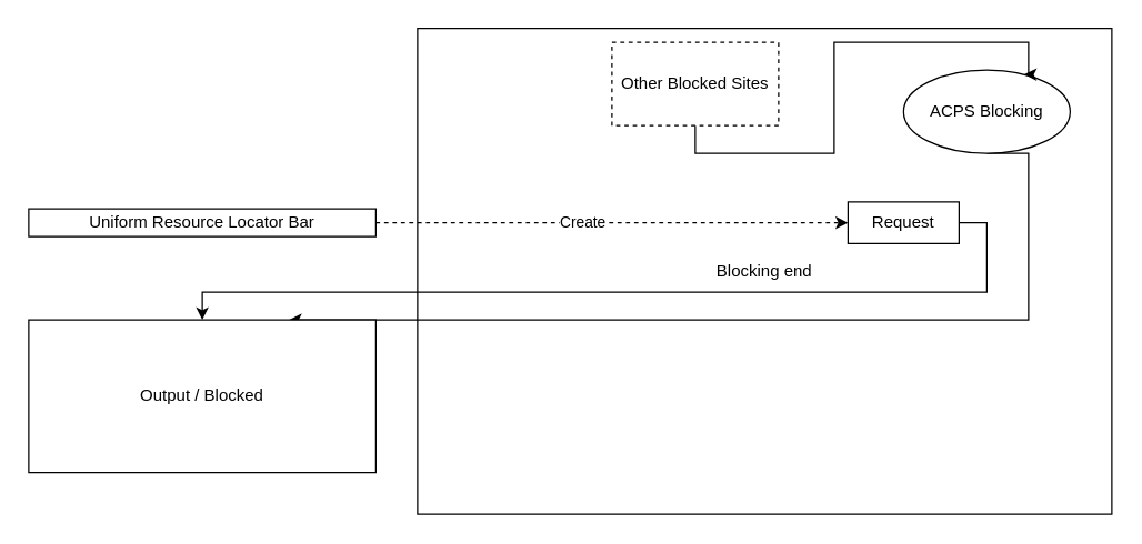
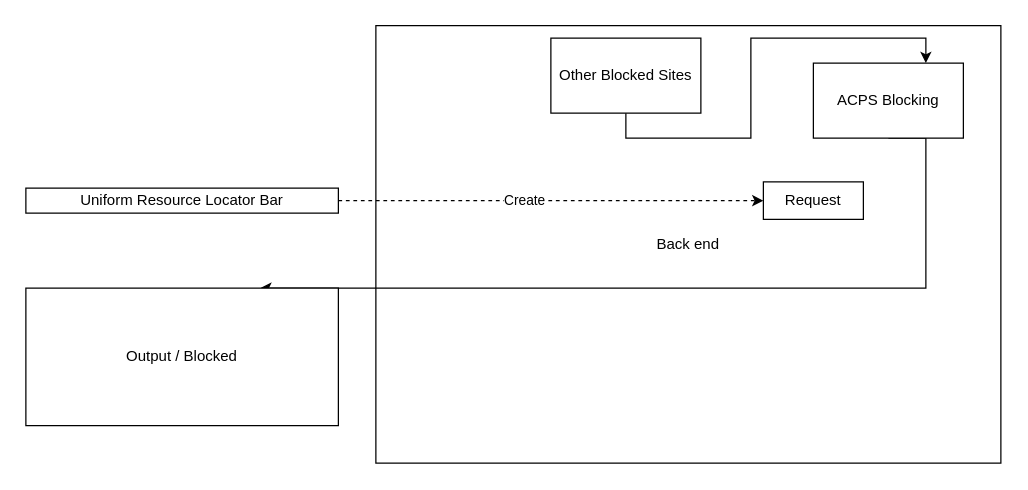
- <mxCell id="6" value="Other Blocked Sites" style="rounded=0;whiteSpace=wrap;html=1;dashed=1;" parent="1" vertex="1"><mxGeometry x="440" y="30" width="120" height="60" as="geometry" /></mxCell>
+ <mxCell id="6" value="Other Blocked Sites" style="rounded=0;whiteSpace=wrap;html=1;" parent="1" vertex="1"><mxGeometry x="440" y="30" width="120" height="60" as="geometry" /></mxCell>
- <mxCell id="4" value="ACPS Blocking" style="ellipse;whiteSpace=wrap;html=1;" parent="1" vertex="1"><mxGeometry x="650" y="50" width="120" height="60" as="geometry" /></mxCell>
+ <mxCell id="4" value="ACPS Blocking" style="rounded=0;whiteSpace=wrap;html=1;" parent="1" vertex="1"><mxGeometry x="650" y="50" width="120" height="60" as="geometry" /></mxCell>
- <mxCell id="2" value="Blocking end" style="rounded=0;whiteSpace=wrap;html=1;" parent="1" vertex="1"><mxGeometry x="300" y="20" width="500" height="350" as="geometry" /></mxCell>
+ <mxCell id="2" value="Back end" style="rounded=0;whiteSpace=wrap;html=1;" parent="1" vertex="1"><mxGeometry x="300" y="20" width="500" height="350" as="geometry" /></mxCell>
- <mxCell id="10" style="edgeStyle=orthogonalEdgeStyle;rounded=0;orthogonalLoop=1;jettySize=auto;html=1;exitX=1;exitY=0.5;exitDx=0;exitDy=0;entryX=0.5;entryY=0;entryDx=0;entryDy=0;" parent="1" source="11" target="12" edge="1"><mxGeometry relative="1" as="geometry"><Array as="points"><mxPoint x="710" y="160" /><mxPoint x="710" y="210" /><mxPoint x="145" y="210" /></Array></mxGeometry></mxCell>
